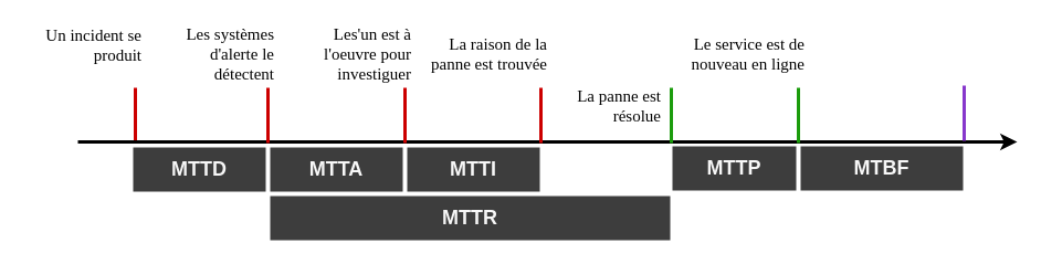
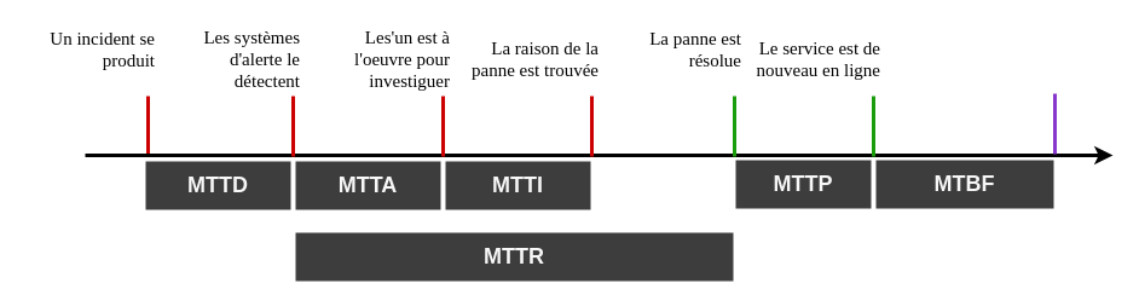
- <mxCell id="12" value="&lt;font style=&quot;font-size: 15px;&quot; color=&quot;#030303&quot;&gt;La panne est résolue&lt;/font&gt;" style="text;html=1;strokeColor=none;fillColor=none;align=right;verticalAlign=middle;whiteSpace=wrap;rounded=0;fontSize=15;fontColor=#F7F7F7;fontFamily=Tahoma;" vertex="1" parent="1"><mxGeometry x="490" y="75" width="110" height="40" as="geometry" /></mxCell>
+ <mxCell id="12" value="&lt;font style=&quot;font-size: 15px;&quot; color=&quot;#030303&quot;&gt;La panne est résolue&lt;/font&gt;" style="text;html=1;strokeColor=none;fillColor=none;align=right;verticalAlign=middle;whiteSpace=wrap;rounded=0;fontSize=15;fontColor=#F7F7F7;fontFamily=Tahoma;" vertex="1" parent="1"><mxGeometry x="505" y="20" width="110" height="40" as="geometry" /></mxCell>
- <mxCell id="17" value="&lt;font style=&quot;font-size: 18px;&quot;&gt;&lt;b&gt;MTTR&lt;/b&gt;&lt;/font&gt;" style="rounded=0;whiteSpace=wrap;html=1;strokeColor=none;fillColor=#3D3D3D;fontColor=#F7F7F7;" vertex="1" parent="1"><mxGeometry x="244" y="177" width="362" height="40" as="geometry" /></mxCell>
+ <mxCell id="17" value="&lt;font style=&quot;font-size: 18px;&quot;&gt;&lt;b&gt;MTTR&lt;/b&gt;&lt;/font&gt;" style="rounded=0;whiteSpace=wrap;html=1;strokeColor=none;fillColor=#3D3D3D;fontColor=#F7F7F7;" vertex="1" parent="1"><mxGeometry x="244" y="192" width="362" height="40" as="geometry" /></mxCell>
